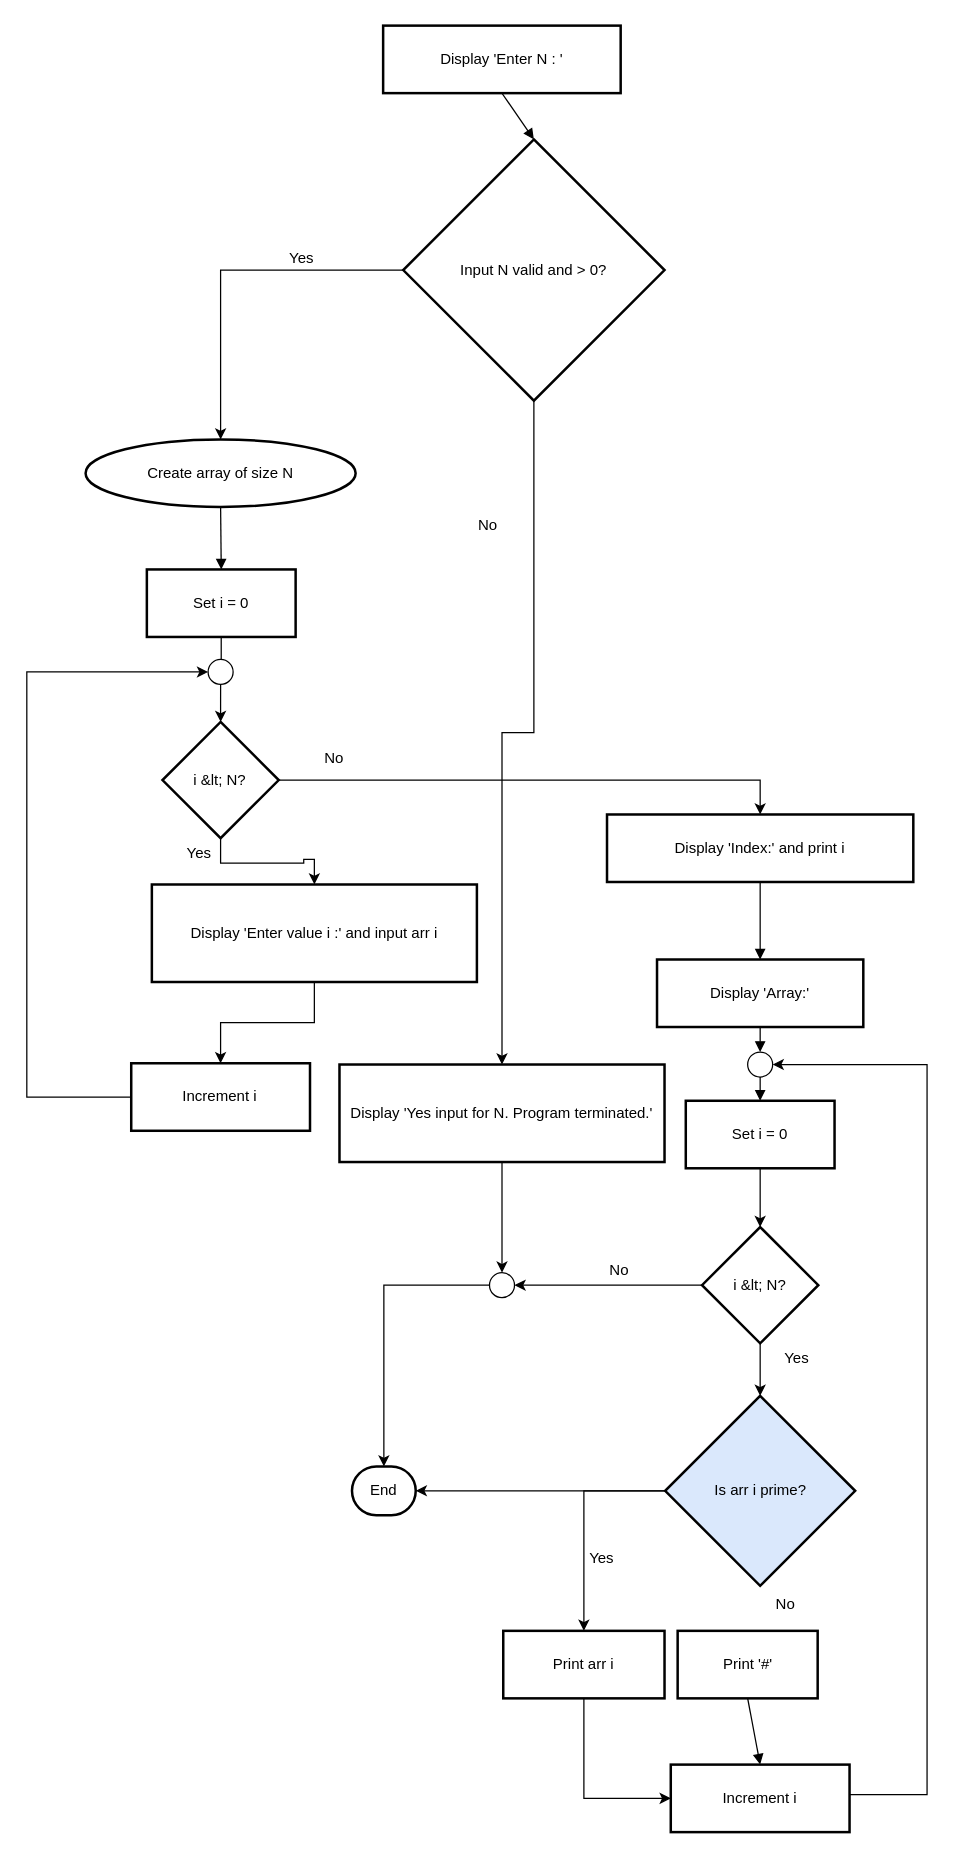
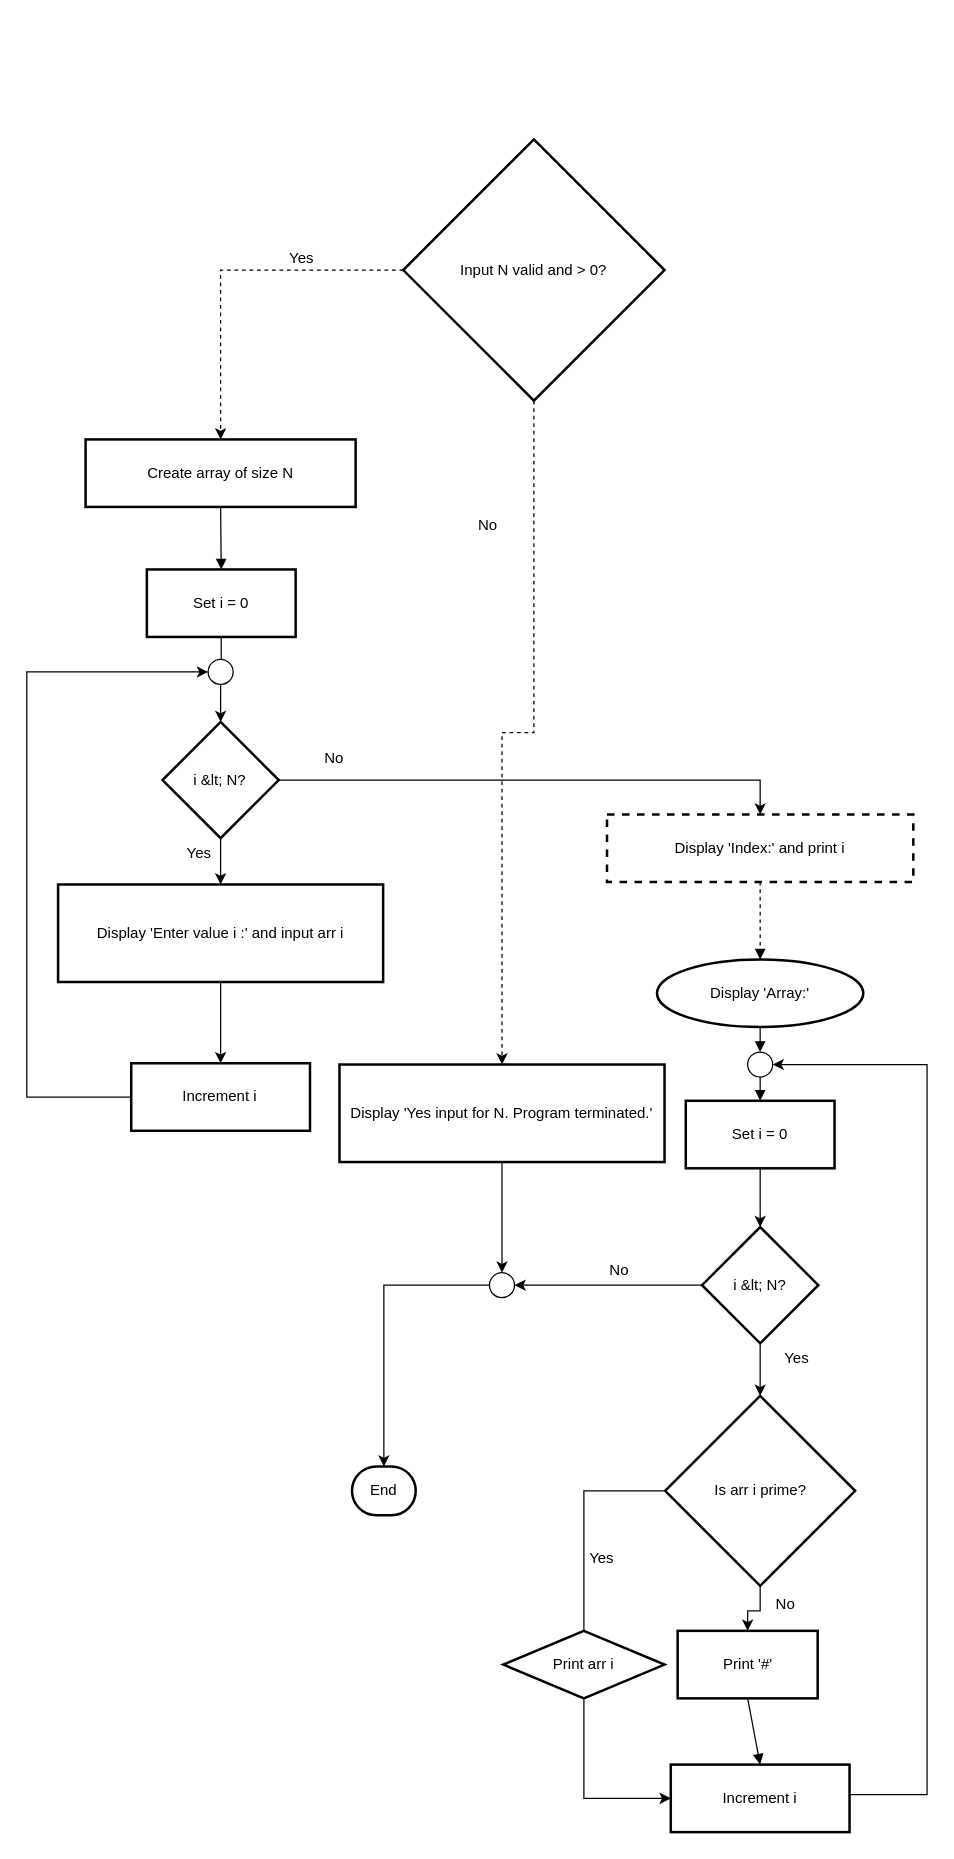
- <mxCell id="2" value="Display 'Enter N : '" style="whiteSpace=wrap;strokeWidth=2;" vertex="1" parent="1"><mxGeometry x="305.92" y="20" width="190" height="54" as="geometry" /></mxCell>
- <mxCell id="34" value="" style="curved=1;startArrow=none;endArrow=block;exitX=0.5;exitY=1;entryX=0.5;entryY=0;rounded=0;" edge="1" parent="1" source="2" target="5"><mxGeometry relative="1" as="geometry"><Array as="points" /></mxGeometry></mxCell>
- <mxCell id="3" style="edgeStyle=orthogonalEdgeStyle;rounded=0;orthogonalLoop=1;jettySize=auto;html=1;entryX=0.5;entryY=0;entryDx=0;entryDy=0;exitX=0;exitY=0.5;exitDx=0;exitDy=0;" edge="1" parent="1" source="5" target="9"><mxGeometry relative="1" as="geometry" /></mxCell>
+ <mxCell id="3" style="edgeStyle=orthogonalEdgeStyle;rounded=0;orthogonalLoop=1;jettySize=auto;html=1;entryX=0.5;entryY=0;entryDx=0;entryDy=0;exitX=0;exitY=0.5;exitDx=0;exitDy=0;dashed=1;" edge="1" parent="1" source="5" target="9"><mxGeometry relative="1" as="geometry" /></mxCell>
- <mxCell id="9" value="Create array of size N" style="ellipse;whiteSpace=wrap;strokeWidth=2;" vertex="1" parent="1"><mxGeometry x="67.92" y="351" width="216" height="54" as="geometry" /></mxCell>
+ <mxCell id="9" value="Create array of size N" style="whiteSpace=wrap;strokeWidth=2;" vertex="1" parent="1"><mxGeometry x="67.92" y="351" width="216" height="54" as="geometry" /></mxCell>
- <mxCell id="4" style="edgeStyle=orthogonalEdgeStyle;rounded=0;orthogonalLoop=1;jettySize=auto;html=1;entryX=0.5;entryY=0;entryDx=0;entryDy=0;" edge="1" parent="1" source="5" target="7"><mxGeometry relative="1" as="geometry" /></mxCell>
+ <mxCell id="4" style="edgeStyle=orthogonalEdgeStyle;rounded=0;orthogonalLoop=1;jettySize=auto;html=1;entryX=0.5;entryY=0;entryDx=0;entryDy=0;dashed=1;" edge="1" parent="1" source="5" target="7"><mxGeometry relative="1" as="geometry" /></mxCell>
- <mxCell id="19" value="Display 'Index:' and print i" style="whiteSpace=wrap;strokeWidth=2;" vertex="1" parent="1"><mxGeometry x="485" y="651" width="245" height="54" as="geometry" /></mxCell>
+ <mxCell id="19" value="Display 'Index:' and print i" style="whiteSpace=wrap;strokeWidth=2;dashed=1;" vertex="1" parent="1"><mxGeometry x="485" y="651" width="245" height="54" as="geometry" /></mxCell>
- <mxCell id="36" value="" style="curved=1;startArrow=none;endArrow=block;exitX=0.5;exitY=1;entryX=0.5;entryY=0;rounded=0;" edge="1" parent="1" source="19" target="20"><mxGeometry relative="1" as="geometry"><Array as="points" /></mxGeometry></mxCell>
+ <mxCell id="36" value="" style="curved=1;startArrow=none;endArrow=block;exitX=0.5;exitY=1;entryX=0.5;entryY=0;rounded=0;dashed=1;" edge="1" parent="1" source="19" target="20"><mxGeometry relative="1" as="geometry"><Array as="points" /></mxGeometry></mxCell>
- <mxCell id="16" value="Display 'Enter value i :' and input arr i" style="whiteSpace=wrap;strokeWidth=2;" vertex="1" parent="1"><mxGeometry x="120.92" y="707" width="260" height="78" as="geometry" /></mxCell>
+ <mxCell id="16" value="Display 'Enter value i :' and input arr i" style="whiteSpace=wrap;strokeWidth=2;" vertex="1" parent="1"><mxGeometry x="45.92" y="707" width="260" height="78" as="geometry" /></mxCell>
- <mxCell id="20" value="Display 'Array:'" style="whiteSpace=wrap;strokeWidth=2;" vertex="1" parent="1"><mxGeometry x="525" y="767" width="165" height="54" as="geometry" /></mxCell>
+ <mxCell id="20" value="Display 'Array:'" style="ellipse;whiteSpace=wrap;strokeWidth=2;" vertex="1" parent="1"><mxGeometry x="525" y="767" width="165" height="54" as="geometry" /></mxCell>
- <mxCell id="26" value="" style="edgeStyle=orthogonalEdgeStyle;rounded=0;orthogonalLoop=1;jettySize=auto;html=1;" edge="1" parent="1" source="28" target="8"><mxGeometry relative="1" as="geometry" /></mxCell>
+ <mxCell id="26" value="" style="edgeStyle=orthogonalEdgeStyle;rounded=0;orthogonalLoop=1;jettySize=auto;html=1;" edge="1" parent="1" source="28" target="31"><mxGeometry relative="1" as="geometry" /></mxCell>
- <mxCell id="28" value="Is arr i prime?" style="rhombus;strokeWidth=2;whiteSpace=wrap;fillColor=#dae8fc;" vertex="1" parent="1"><mxGeometry x="531.5" y="1116" width="152" height="152" as="geometry" /></mxCell>
+ <mxCell id="28" value="Is arr i prime?" style="rhombus;strokeWidth=2;whiteSpace=wrap;" vertex="1" parent="1"><mxGeometry x="531.5" y="1116" width="152" height="152" as="geometry" /></mxCell>
- <mxCell id="27" style="edgeStyle=orthogonalEdgeStyle;rounded=0;orthogonalLoop=1;jettySize=auto;html=1;entryX=0.5;entryY=0;entryDx=0;entryDy=0;" edge="1" parent="1" source="28" target="30"><mxGeometry relative="1" as="geometry" /></mxCell>
+ <mxCell id="27" style="edgeStyle=orthogonalEdgeStyle;rounded=0;orthogonalLoop=1;jettySize=auto;html=1;entryX=0.5;entryY=0;entryDx=0;entryDy=0;endArrow=none;" edge="1" parent="1" source="28" target="30"><mxGeometry relative="1" as="geometry" /></mxCell>
- <mxCell id="30" value="Print arr i" style="whiteSpace=wrap;strokeWidth=2;" vertex="1" parent="1"><mxGeometry x="402" y="1304" width="129" height="54" as="geometry" /></mxCell>
+ <mxCell id="30" value="Print arr i" style="rhombus;whiteSpace=wrap;strokeWidth=2;" vertex="1" parent="1"><mxGeometry x="402" y="1304" width="129" height="54" as="geometry" /></mxCell>
